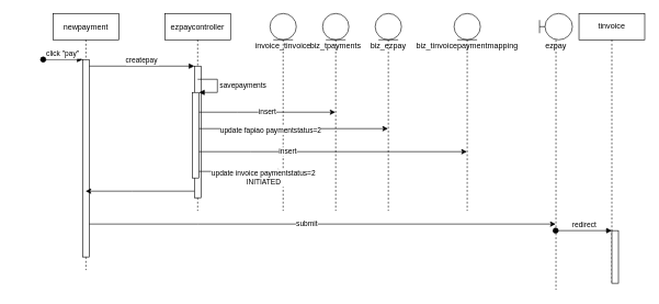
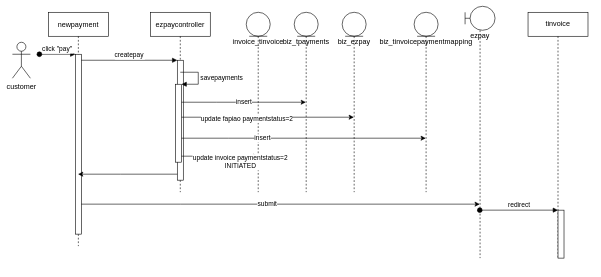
+ <mxCell id="10" value="customer" style="shape=umlActor;verticalLabelPosition=bottom;verticalAlign=top;html=1;" vertex="1" parent="1"><mxGeometry x="20" y="70" width="30" height="60" as="geometry" /></mxCell>
- <mxCell id="22" value="ezpay" style="shape=umlLifeline;participant=umlBoundary;perimeter=lifelinePerimeter;whiteSpace=wrap;html=1;container=1;collapsible=0;recursiveResize=0;verticalAlign=top;spacingTop=36;outlineConnect=0;" vertex="1" parent="1"><mxGeometry x="820" y="20" width="50" height="420" as="geometry" /></mxCell>
+ <mxCell id="22" value="ezpay" style="shape=umlLifeline;participant=umlBoundary;perimeter=lifelinePerimeter;whiteSpace=wrap;html=1;container=1;collapsible=0;recursiveResize=0;verticalAlign=top;spacingTop=36;outlineConnect=0;" vertex="1" parent="1"><mxGeometry x="775" y="10" width="50" height="420" as="geometry" /></mxCell>
